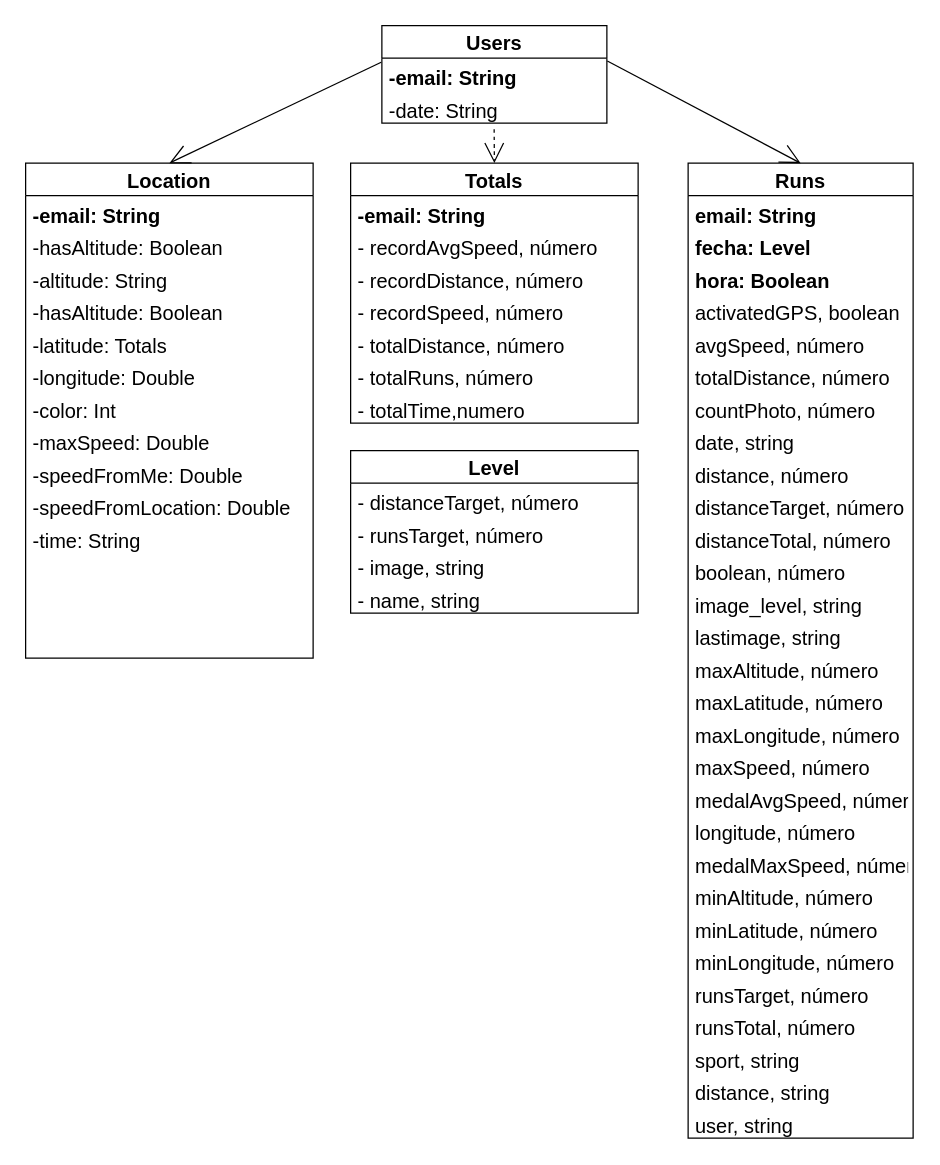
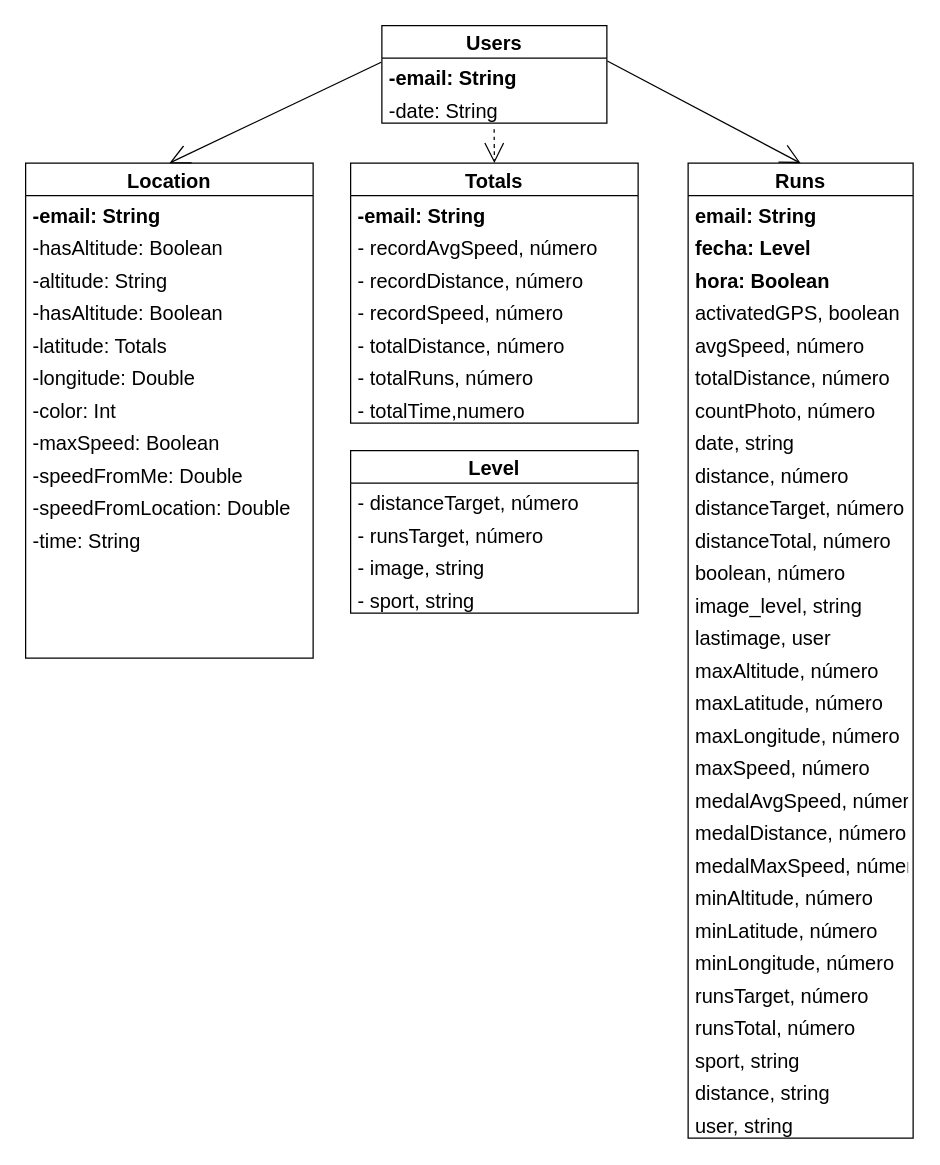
- <mxCell id="10" value="-maxSpeed: Double" style="text;strokeColor=none;fillColor=none;align=left;verticalAlign=top;spacingLeft=4;spacingRight=4;overflow=hidden;rotatable=0;points=[[0,0.5],[1,0.5]];portConstraint=eastwest;fontSize=16;" parent="2" vertex="1"><mxGeometry y="208" width="230" height="26" as="geometry" /></mxCell>
+ <mxCell id="10" value="-maxSpeed: Boolean" style="text;strokeColor=none;fillColor=none;align=left;verticalAlign=top;spacingLeft=4;spacingRight=4;overflow=hidden;rotatable=0;points=[[0,0.5],[1,0.5]];portConstraint=eastwest;fontSize=16;" parent="2" vertex="1"><mxGeometry y="208" width="230" height="26" as="geometry" /></mxCell>
- <mxCell id="48" value="- name, string" style="text;strokeColor=none;fillColor=none;align=left;verticalAlign=top;spacingLeft=4;spacingRight=4;overflow=hidden;rotatable=0;points=[[0,0.5],[1,0.5]];portConstraint=eastwest;fontSize=16;" parent="44" vertex="1"><mxGeometry y="104" width="230" height="26" as="geometry" /></mxCell>
+ <mxCell id="48" value="- sport, string" style="text;strokeColor=none;fillColor=none;align=left;verticalAlign=top;spacingLeft=4;spacingRight=4;overflow=hidden;rotatable=0;points=[[0,0.5],[1,0.5]];portConstraint=eastwest;fontSize=16;" parent="44" vertex="1"><mxGeometry y="104" width="230" height="26" as="geometry" /></mxCell>
- <mxCell id="28" value="lastimage, string" style="text;strokeColor=none;fillColor=none;align=left;verticalAlign=top;spacingLeft=4;spacingRight=4;overflow=hidden;rotatable=0;points=[[0,0.5],[1,0.5]];portConstraint=eastwest;fontSize=16;" parent="14" vertex="1"><mxGeometry y="364" width="180" height="26" as="geometry" /></mxCell>
+ <mxCell id="28" value="lastimage, user" style="text;strokeColor=none;fillColor=none;align=left;verticalAlign=top;spacingLeft=4;spacingRight=4;overflow=hidden;rotatable=0;points=[[0,0.5],[1,0.5]];portConstraint=eastwest;fontSize=16;" parent="14" vertex="1"><mxGeometry y="364" width="180" height="26" as="geometry" /></mxCell>
- <mxCell id="34" value="longitude, número" style="text;strokeColor=none;fillColor=none;align=left;verticalAlign=top;spacingLeft=4;spacingRight=4;overflow=hidden;rotatable=0;points=[[0,0.5],[1,0.5]];portConstraint=eastwest;fontSize=16;" parent="14" vertex="1"><mxGeometry y="520" width="180" height="26" as="geometry" /></mxCell>
+ <mxCell id="34" value="medalDistance, número" style="text;strokeColor=none;fillColor=none;align=left;verticalAlign=top;spacingLeft=4;spacingRight=4;overflow=hidden;rotatable=0;points=[[0,0.5],[1,0.5]];portConstraint=eastwest;fontSize=16;" parent="14" vertex="1"><mxGeometry y="520" width="180" height="26" as="geometry" /></mxCell>
